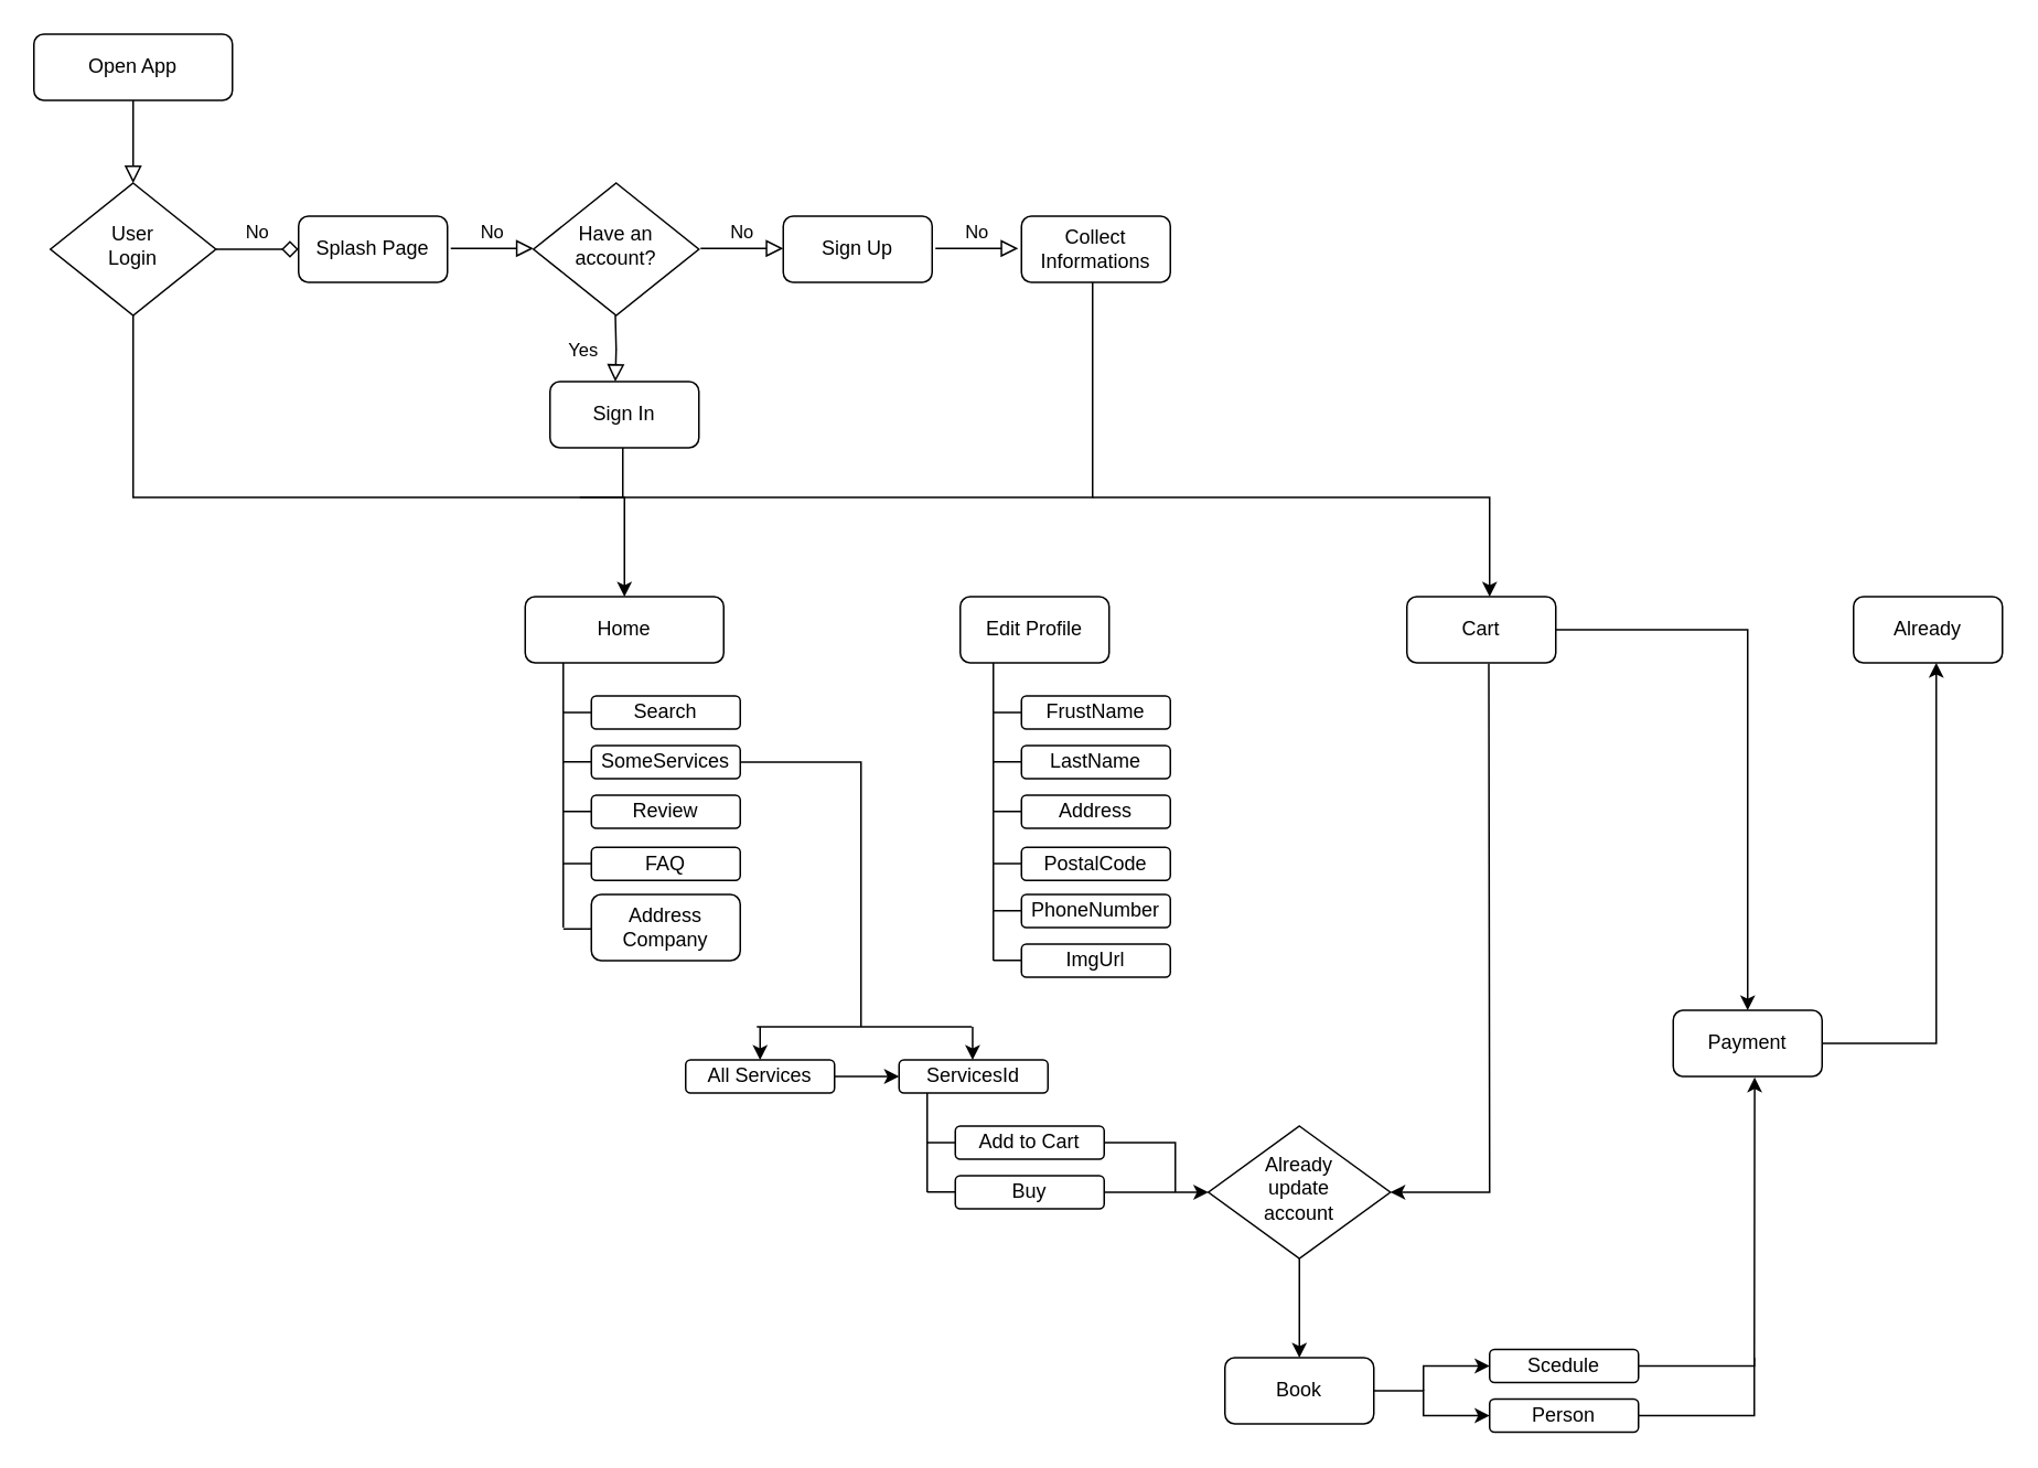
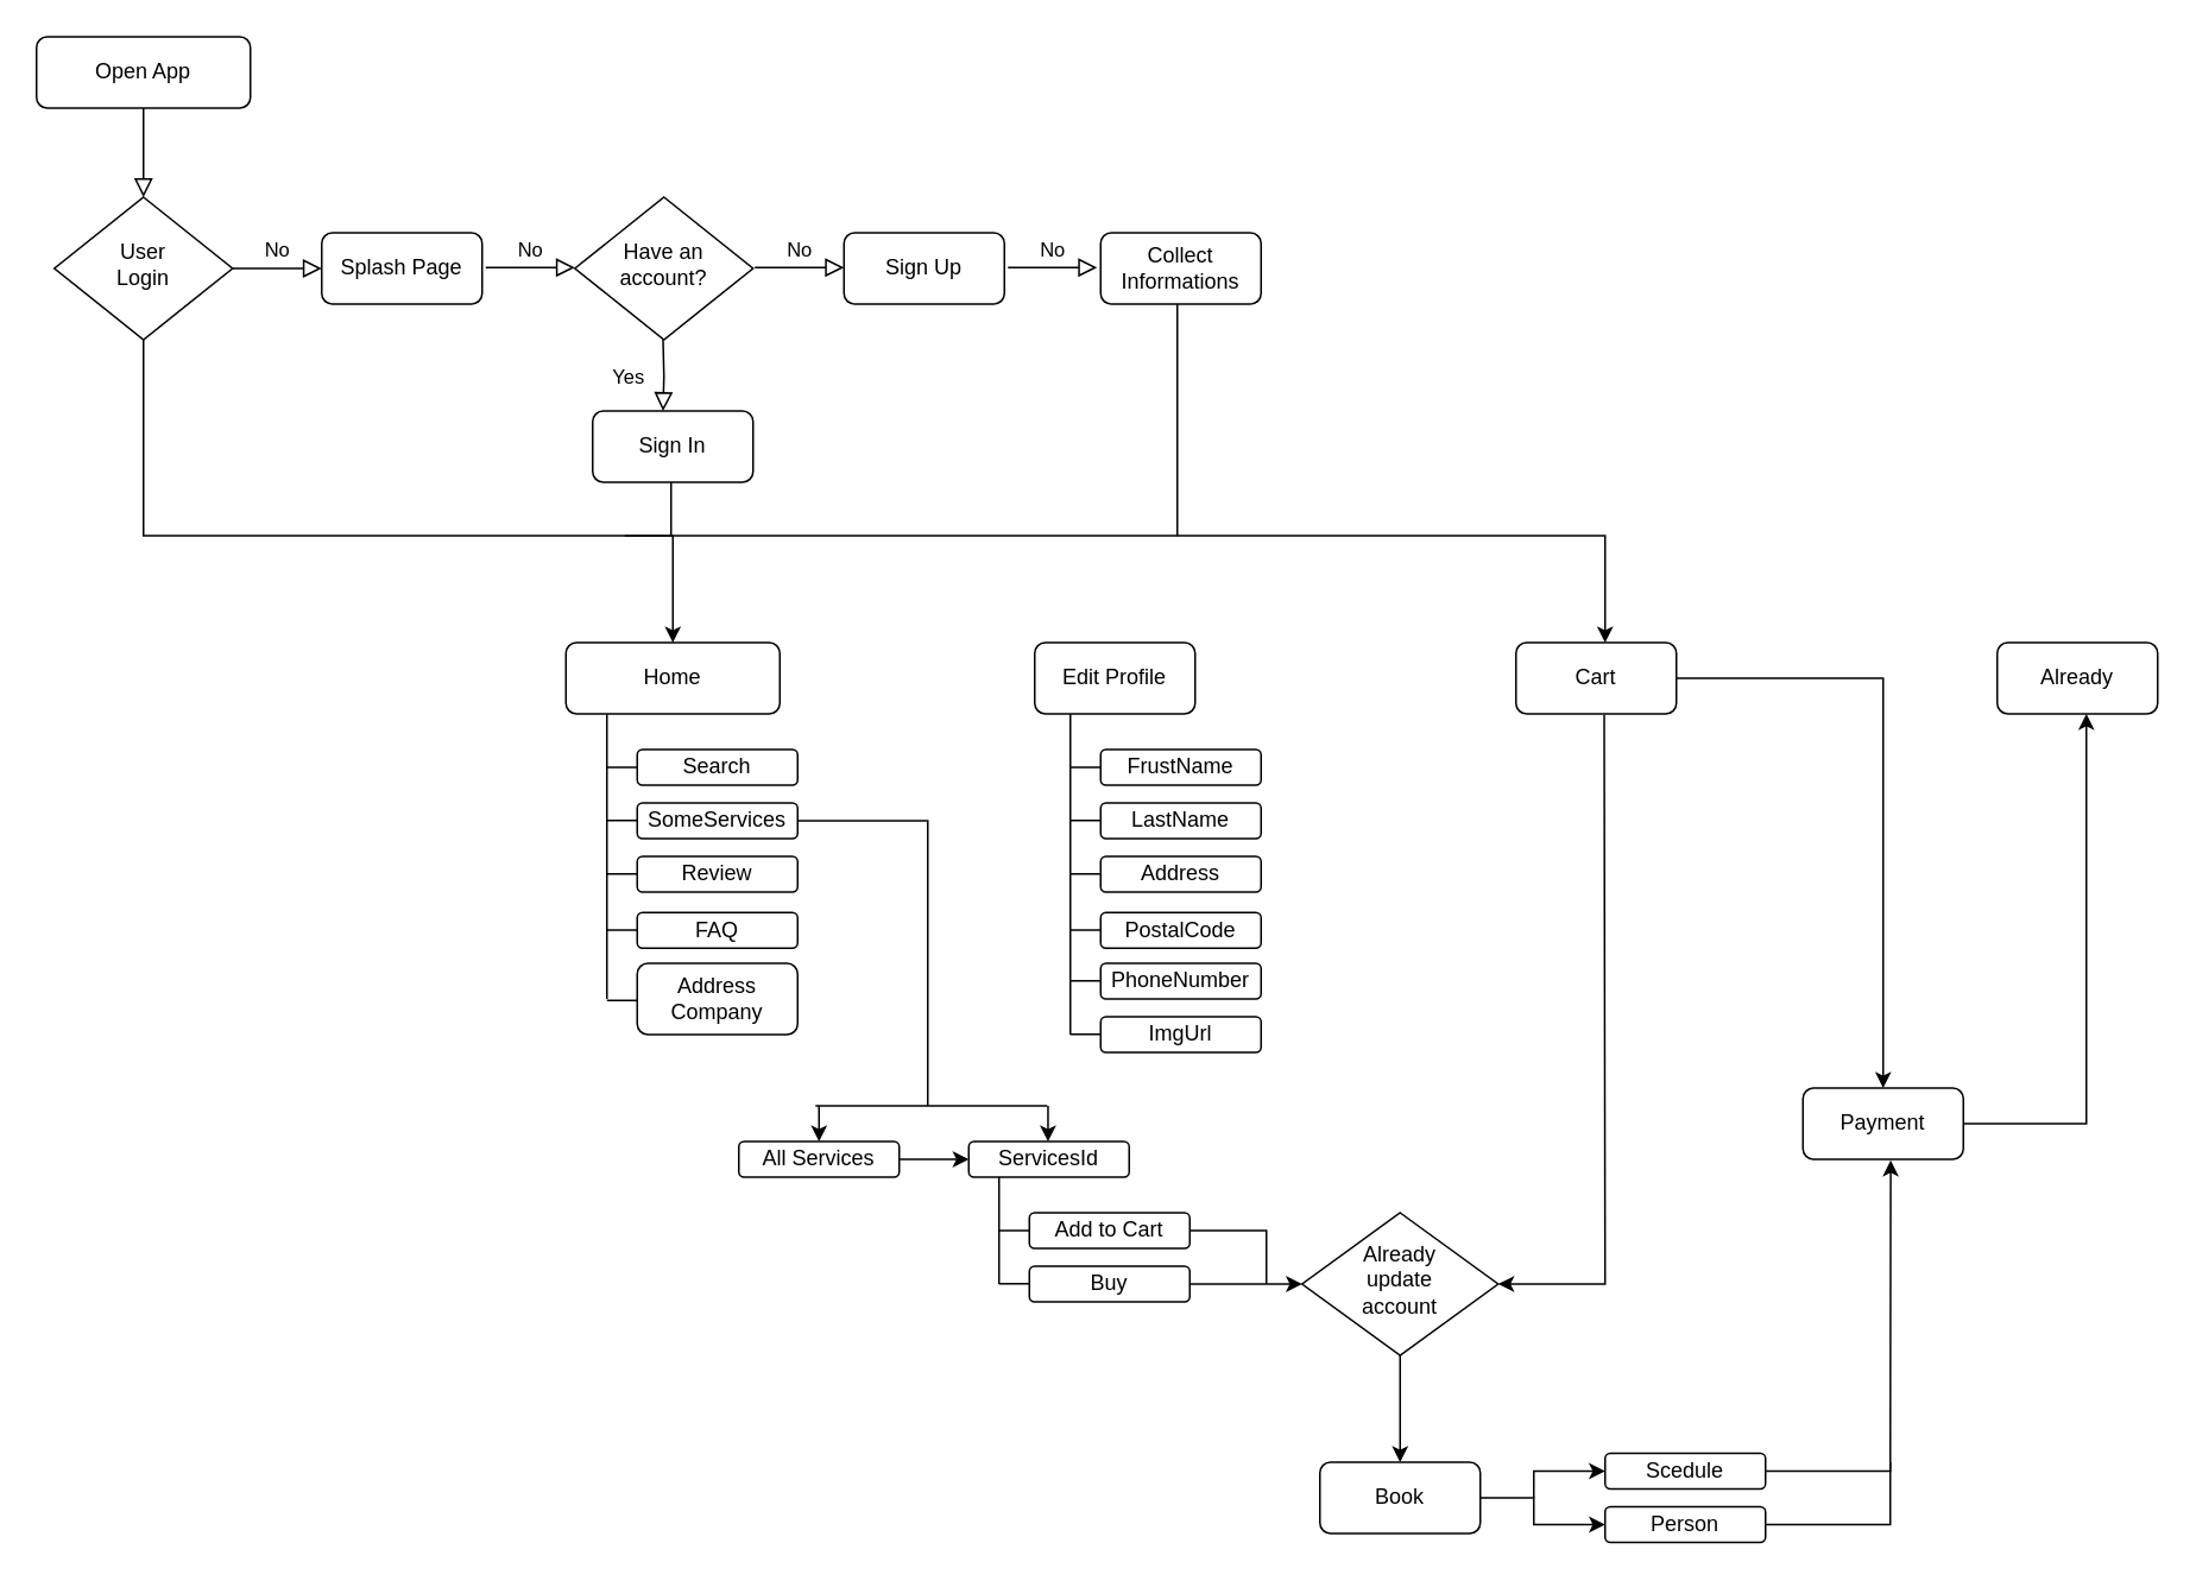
- <mxCell id="4" value="No" style="edgeStyle=orthogonalEdgeStyle;rounded=0;html=1;jettySize=auto;orthogonalLoop=1;fontSize=11;endArrow=diamond;endFill=0;endSize=8;strokeWidth=1;shadow=0;labelBackgroundColor=none;" parent="1" source="5" target="6" edge="1"><mxGeometry y="10" relative="1" as="geometry"><mxPoint as="offset" /></mxGeometry></mxCell>
+ <mxCell id="4" value="No" style="edgeStyle=orthogonalEdgeStyle;rounded=0;html=1;jettySize=auto;orthogonalLoop=1;fontSize=11;endArrow=block;endFill=0;endSize=8;strokeWidth=1;shadow=0;labelBackgroundColor=none;" parent="1" source="5" target="6" edge="1"><mxGeometry y="10" relative="1" as="geometry"><mxPoint as="offset" /></mxGeometry></mxCell>
